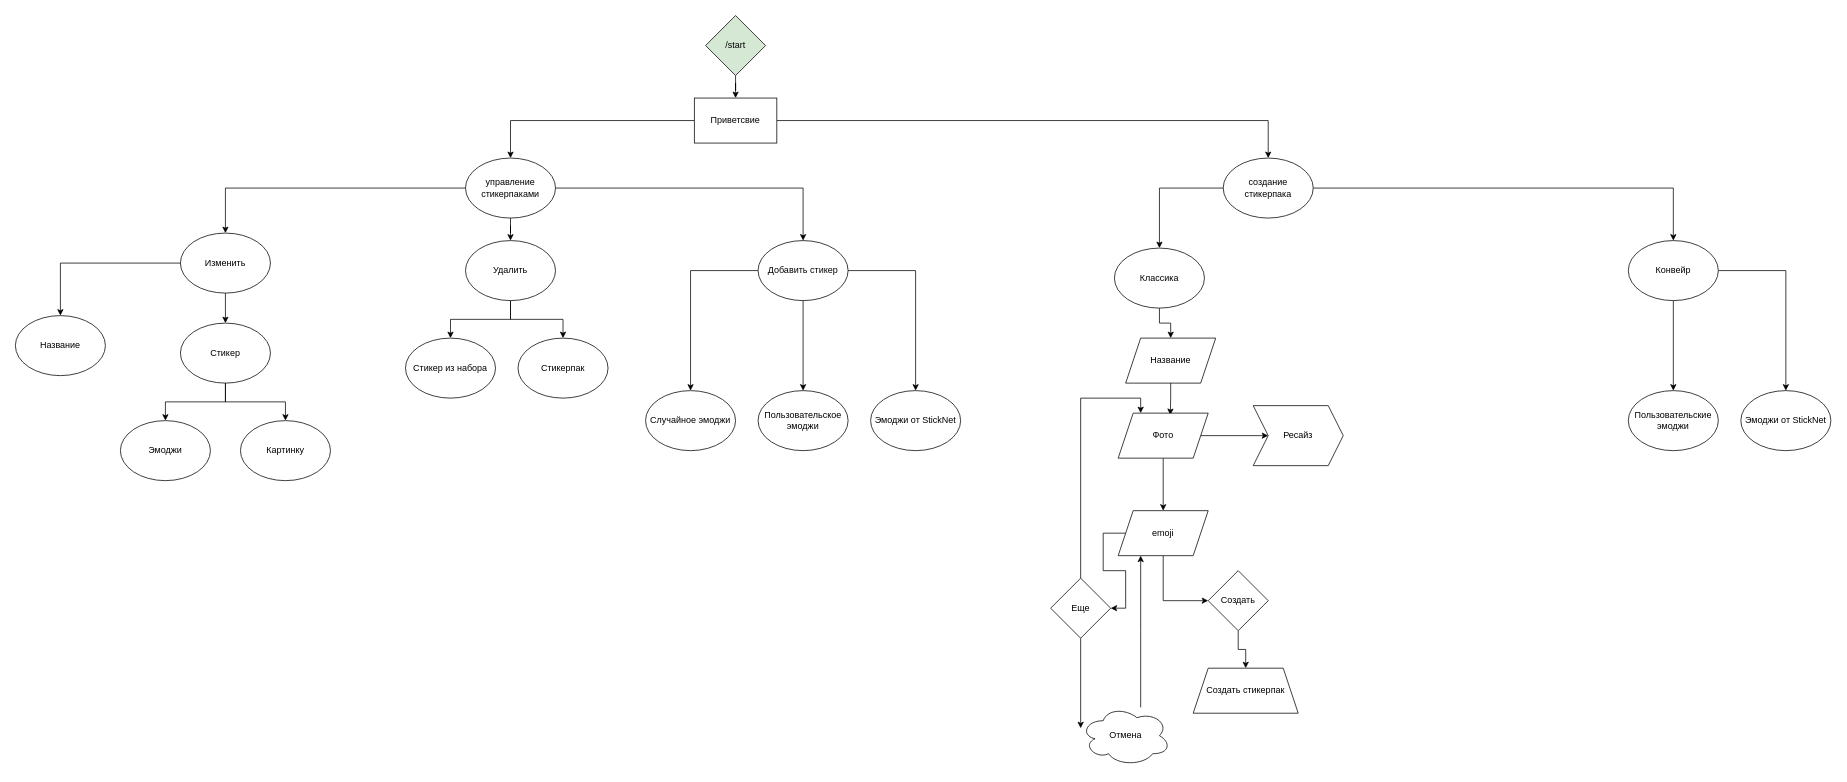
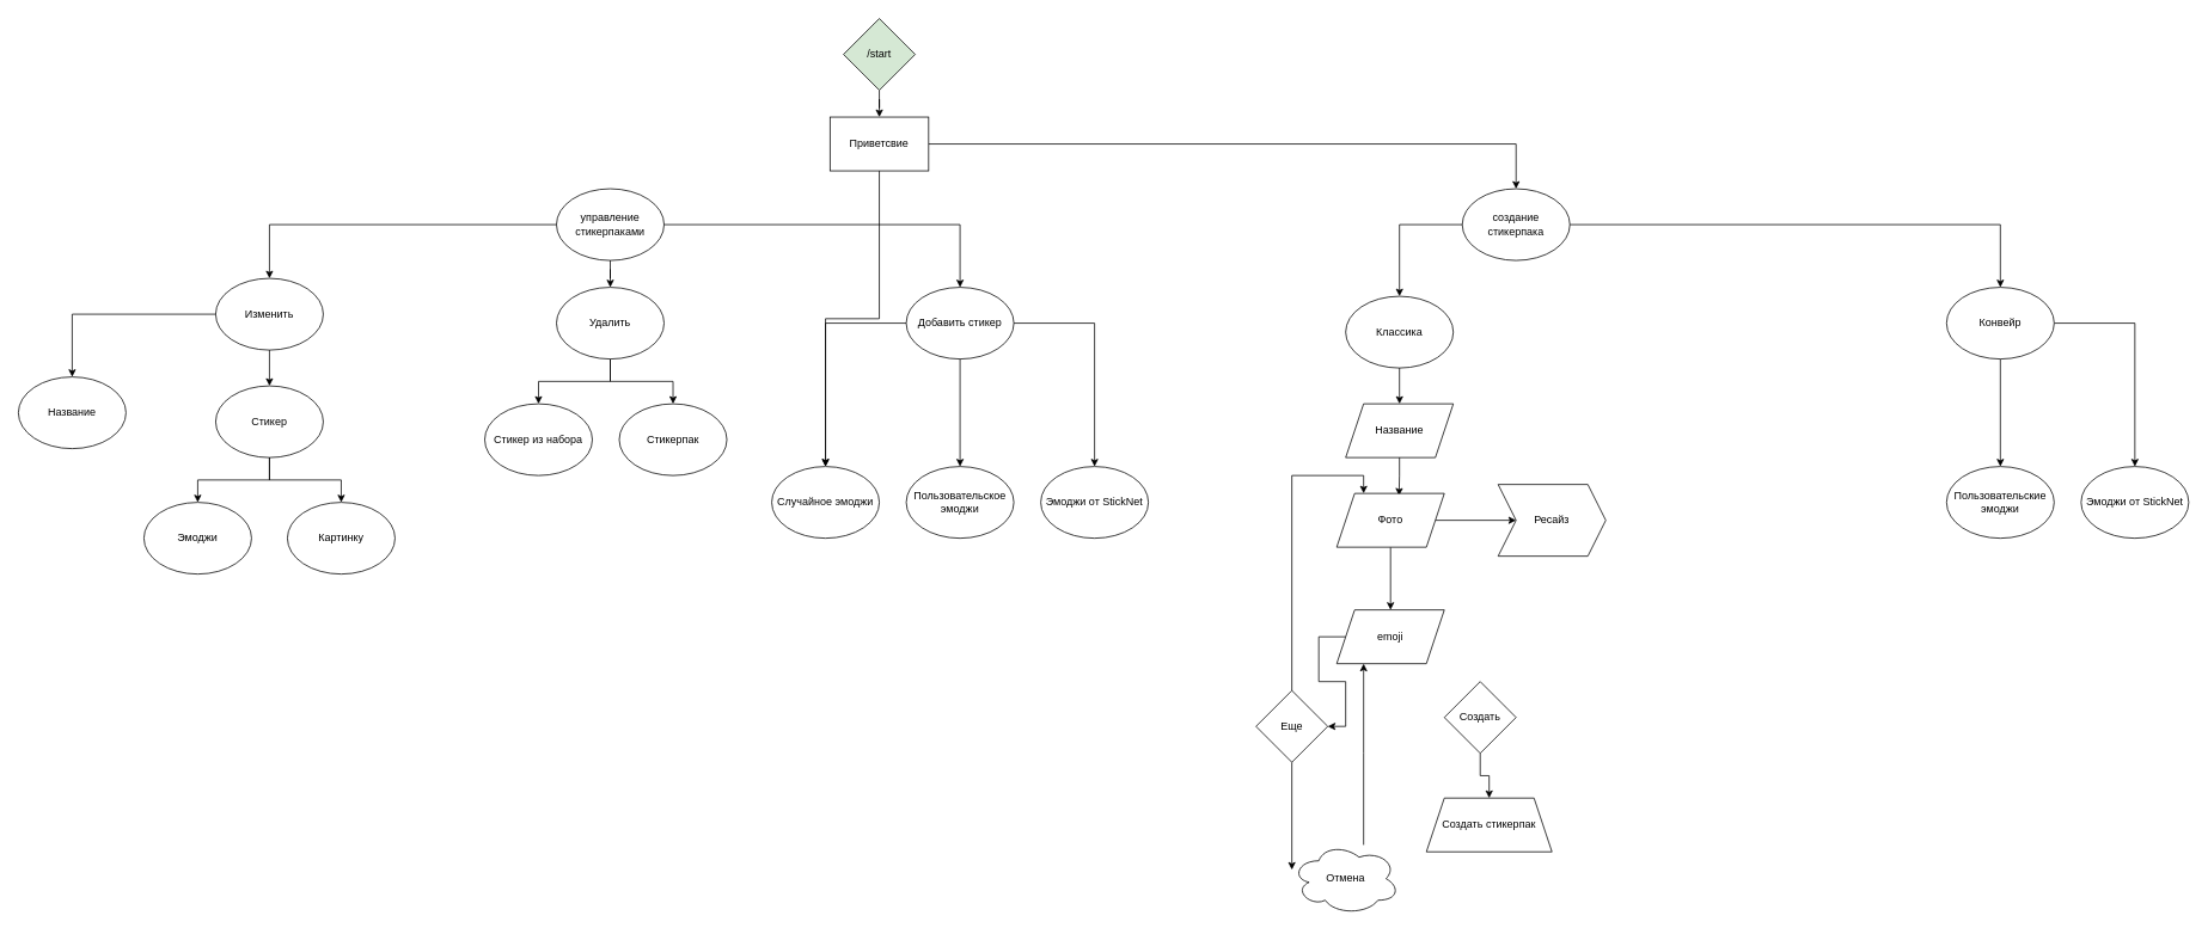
- <mxCell id="4" style="edgeStyle=orthogonalEdgeStyle;rounded=0;orthogonalLoop=1;jettySize=auto;html=1;entryX=0.5;entryY=0;entryDx=0;entryDy=0;" parent="1" source="6" target="10" edge="1"><mxGeometry relative="1" as="geometry" /></mxCell>
+ <mxCell id="4" style="edgeStyle=orthogonalEdgeStyle;rounded=0;orthogonalLoop=1;jettySize=auto;html=1;" parent="1" source="6" target="32" edge="1"><mxGeometry relative="1" as="geometry" /></mxCell>
- <mxCell id="36" value="Классика" style="ellipse;whiteSpace=wrap;html=1;" parent="1" vertex="1"><mxGeometry x="1485" y="330" width="120" height="80" as="geometry" /></mxCell>
+ <mxCell id="36" value="Классика" style="ellipse;whiteSpace=wrap;html=1;" parent="1" vertex="1"><mxGeometry x="1500" y="330" width="120" height="80" as="geometry" /></mxCell>
- <mxCell id="49" style="edgeStyle=orthogonalEdgeStyle;rounded=0;orthogonalLoop=1;jettySize=auto;html=1;entryX=0;entryY=0.5;entryDx=0;entryDy=0;" parent="1" source="50" target="55" edge="1"><mxGeometry relative="1" as="geometry" /></mxCell>
